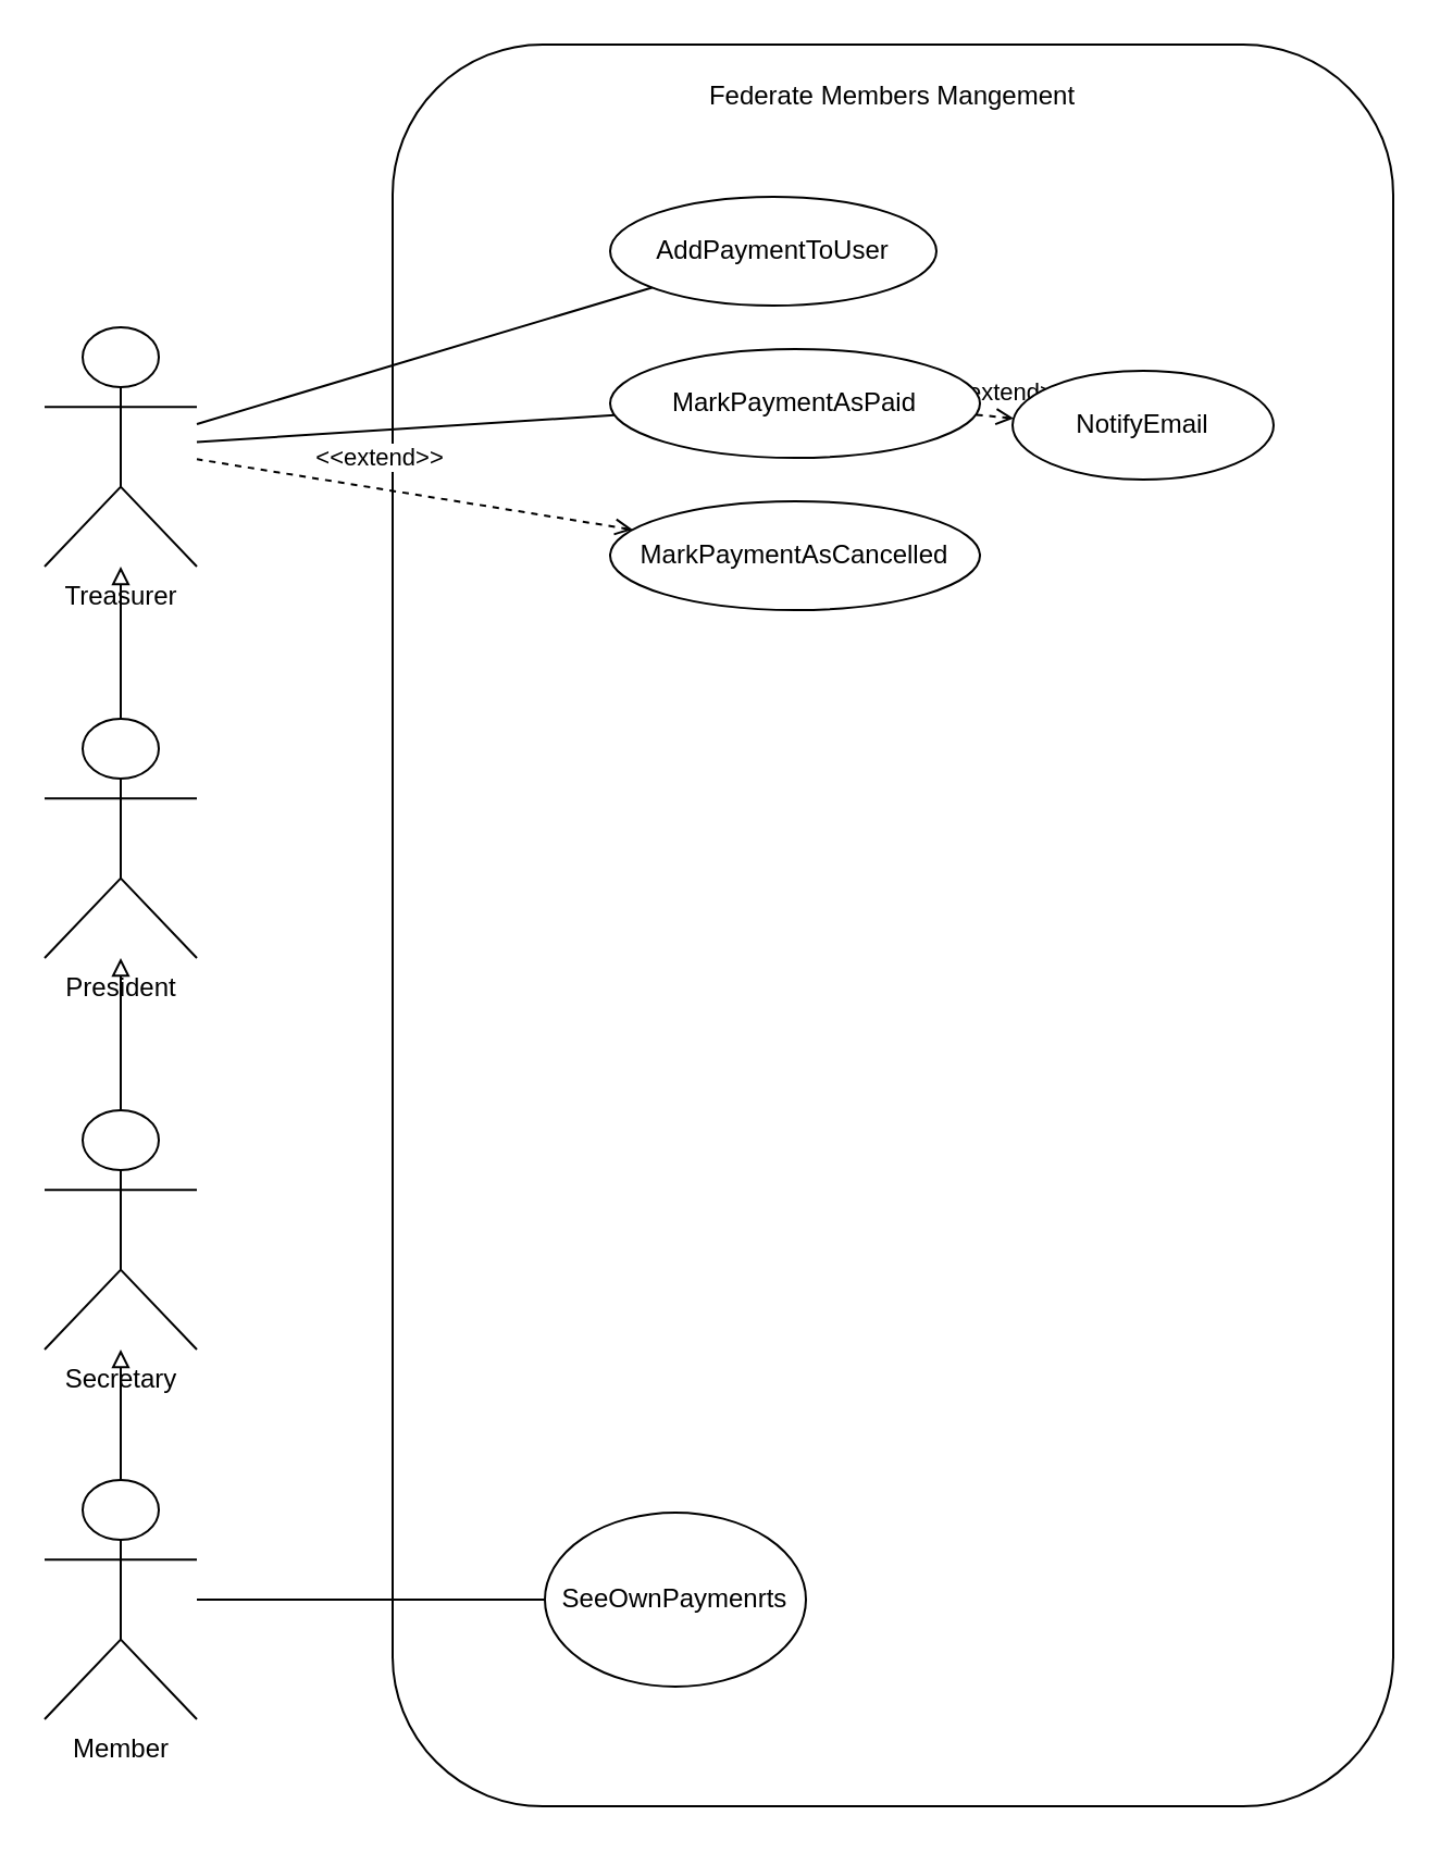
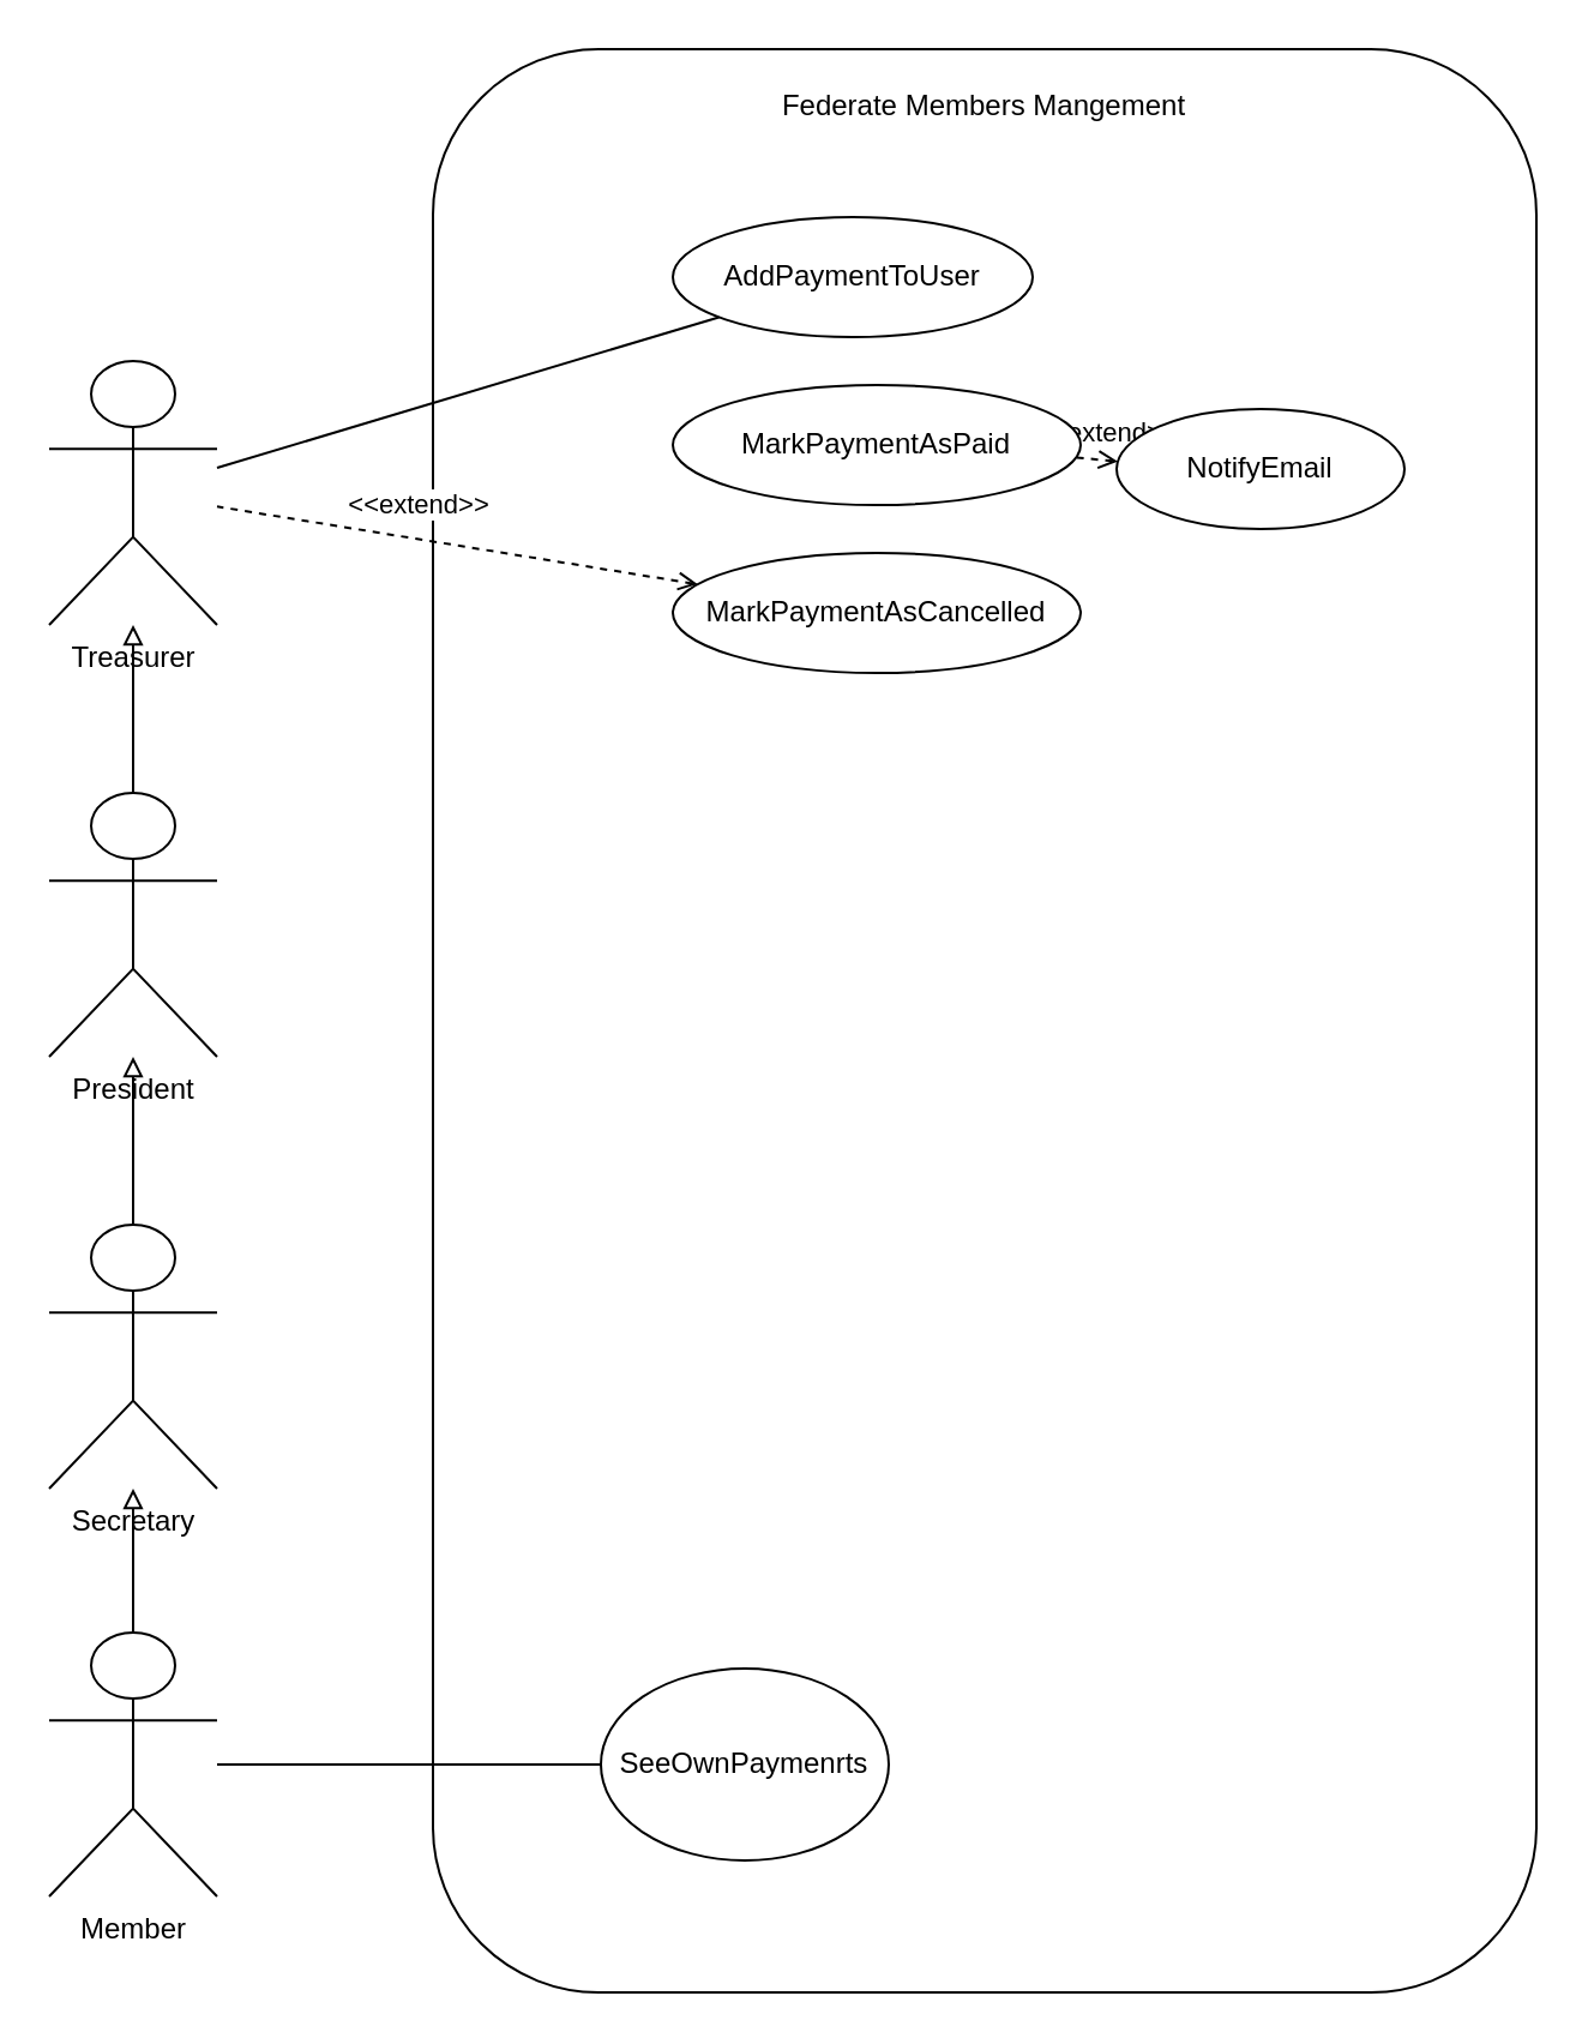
- <mxCell id="19" value="" style="endArrow=none;html=1;rounded=0;" parent="1" source="14" target="18" edge="1"><mxGeometry width="50" height="50" relative="1" as="geometry"><mxPoint x="120" y="320" as="sourcePoint" /><mxPoint x="530" y="370" as="targetPoint" /></mxGeometry></mxCell>
